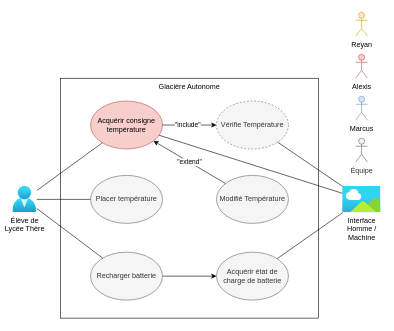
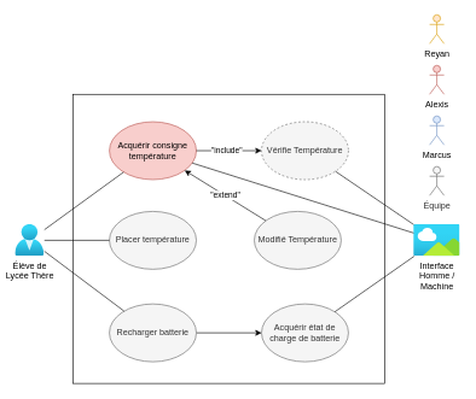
- <mxCell id="8" value="Glacière Autonome" style="text;html=1;strokeColor=none;fillColor=none;align=center;verticalAlign=middle;whiteSpace=wrap;rounded=0;" parent="1" vertex="1"><mxGeometry y="130" width="110" height="30" as="geometry" x="260" /></mxCell>
- <mxCell id="10" value="Modifié Température" style="ellipse;whiteSpace=wrap;html=1;fillColor=#f5f5f5;strokeColor=#666666;fontColor=#333333;" parent="1" vertex="1"><mxGeometry x="360" y="292" width="120" height="80" as="geometry" /></mxCell>
+ <mxCell id="10" value="Modifié Température" style="ellipse;whiteSpace=wrap;html=1;fillColor=#f5f5f5;strokeColor=#666666;fontColor=#333333;" parent="1" vertex="1"><mxGeometry x="350" y="292" width="120" height="80" as="geometry" /></mxCell>
